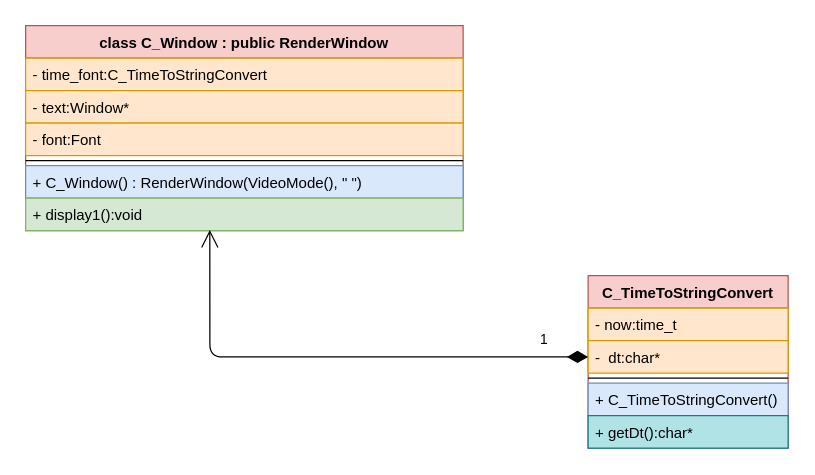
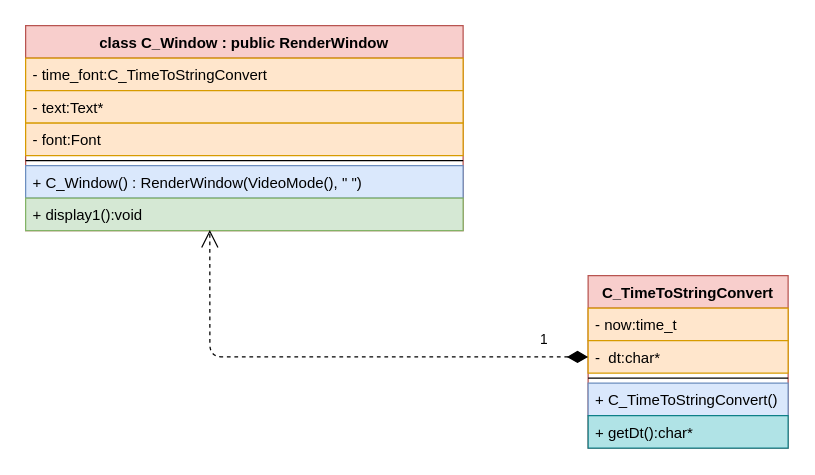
- <mxCell id="10" value="- text:Window* " style="text;strokeColor=#d79b00;fillColor=#ffe6cc;align=left;verticalAlign=top;spacingLeft=4;spacingRight=4;overflow=hidden;rotatable=0;points=[[0,0.5],[1,0.5]];portConstraint=eastwest;" vertex="1" parent="8"><mxGeometry y="52" width="350" height="26" as="geometry" /></mxCell>
+ <mxCell id="10" value="- text:Text* " style="text;strokeColor=#d79b00;fillColor=#ffe6cc;align=left;verticalAlign=top;spacingLeft=4;spacingRight=4;overflow=hidden;rotatable=0;points=[[0,0.5],[1,0.5]];portConstraint=eastwest;" vertex="1" parent="8"><mxGeometry y="52" width="350" height="26" as="geometry" /></mxCell>
- <mxCell id="15" value="1" style="endArrow=open;html=1;endSize=12;startArrow=diamondThin;startSize=14;startFill=1;edgeStyle=orthogonalEdgeStyle;align=left;verticalAlign=bottom;exitX=0;exitY=0.5;exitDx=0;exitDy=0;entryX=0.421;entryY=0.977;entryDx=0;entryDy=0;entryPerimeter=0;" edge="1" parent="1" source="4" target="14"><mxGeometry x="-0.802" y="-5" relative="1" as="geometry"><mxPoint x="220" y="110" as="sourcePoint" /><mxPoint x="380" y="110" as="targetPoint" /><mxPoint as="offset" /></mxGeometry></mxCell>
+ <mxCell id="15" value="1" style="endArrow=open;html=1;endSize=12;startArrow=diamondThin;startSize=14;startFill=1;edgeStyle=orthogonalEdgeStyle;align=left;verticalAlign=bottom;exitX=0;exitY=0.5;exitDx=0;exitDy=0;entryX=0.421;entryY=0.977;entryDx=0;entryDy=0;entryPerimeter=0;dashed=1;" edge="1" parent="1" source="4" target="14"><mxGeometry x="-0.802" y="-5" relative="1" as="geometry"><mxPoint x="220" y="110" as="sourcePoint" /><mxPoint x="380" y="110" as="targetPoint" /><mxPoint as="offset" /></mxGeometry></mxCell>
